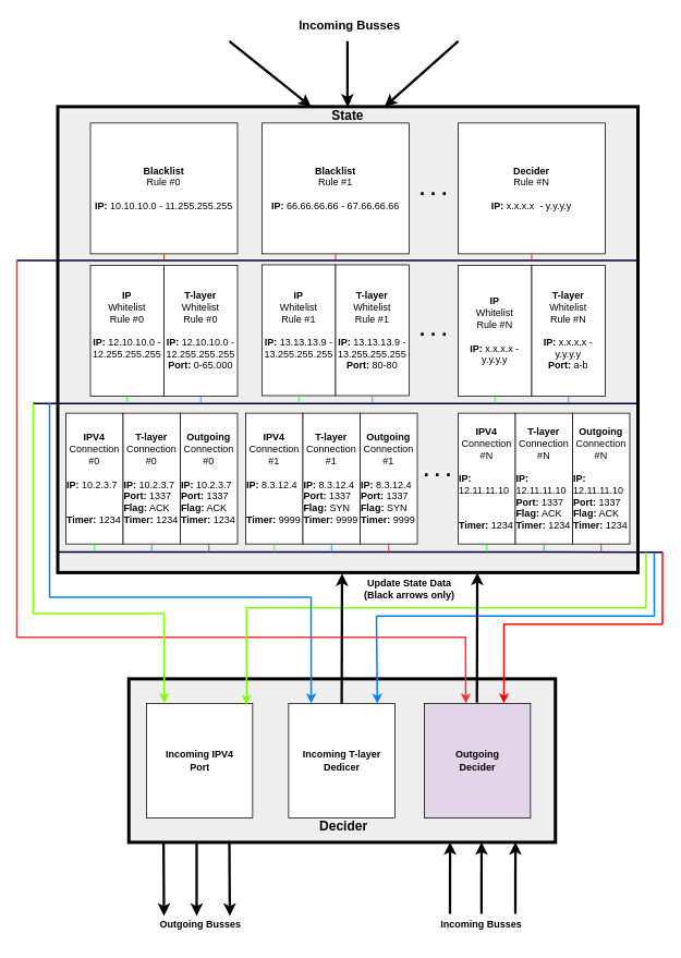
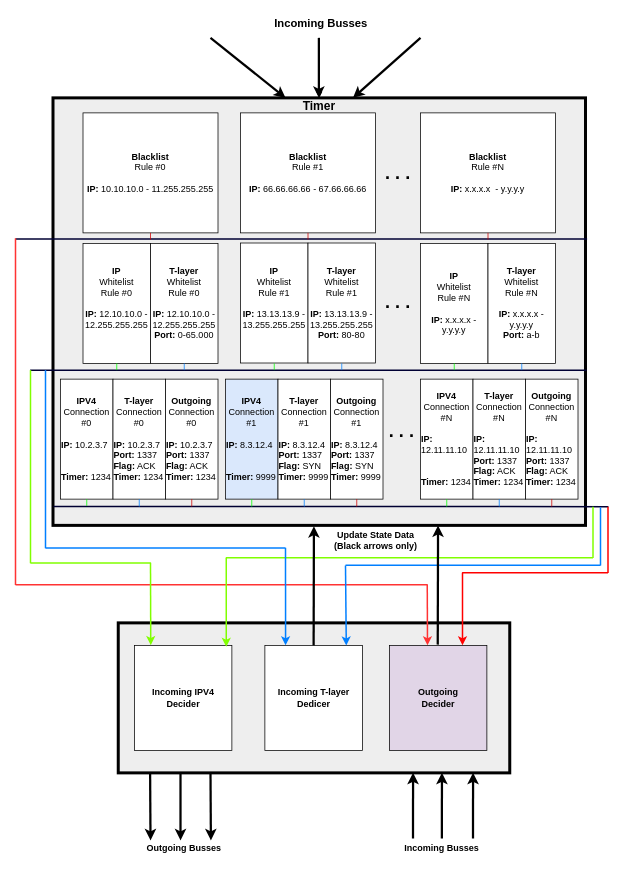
- <mxCell id="14" value="&lt;b&gt;&lt;font style=&quot;font-size: 16px&quot;&gt;State&lt;/font&gt;&lt;/b&gt;" style="text;html=1;strokeColor=none;fillColor=none;align=center;verticalAlign=middle;whiteSpace=wrap;rounded=0;" parent="1" vertex="1"><mxGeometry x="335" y="130" width="180" height="20" as="geometry" /></mxCell>
+ <mxCell id="14" value="&lt;b&gt;&lt;font style=&quot;font-size: 16px&quot;&gt;Timer&lt;/font&gt;&lt;/b&gt;" style="text;html=1;strokeColor=none;fillColor=none;align=center;verticalAlign=middle;whiteSpace=wrap;rounded=0;" parent="1" vertex="1"><mxGeometry x="335" y="130" width="180" height="20" as="geometry" /></mxCell>
- <mxCell id="18" value="&lt;b&gt;Decider&lt;br&gt;&lt;/b&gt;Rule #N&lt;br&gt;&lt;br&gt;&lt;b&gt;IP:&amp;nbsp;&lt;/b&gt;x.x.x.x&amp;nbsp; - y.y.y.y" style="rounded=0;whiteSpace=wrap;html=1;" parent="1" vertex="1"><mxGeometry x="560" y="150" width="180" height="160" as="geometry" /></mxCell>
+ <mxCell id="18" value="&lt;b&gt;Blacklist&lt;br&gt;&lt;/b&gt;Rule #N&lt;br&gt;&lt;br&gt;&lt;b&gt;IP:&amp;nbsp;&lt;/b&gt;x.x.x.x&amp;nbsp; - y.y.y.y" style="rounded=0;whiteSpace=wrap;html=1;" parent="1" vertex="1"><mxGeometry x="560" y="150" width="180" height="160" as="geometry" /></mxCell>
- <mxCell id="38" value="&lt;b&gt;IPV4&lt;/b&gt;&lt;br&gt;Connection #1&lt;br&gt;&lt;br&gt;&lt;div style=&quot;text-align: left&quot;&gt;&lt;b&gt;IP:&lt;/b&gt; 8.3.12.4&lt;/div&gt;&lt;div style=&quot;text-align: left&quot;&gt;&lt;b&gt;&lt;br&gt;&lt;/b&gt;&lt;/div&gt;&lt;div style=&quot;text-align: left&quot;&gt;&lt;b&gt;&lt;br&gt;&lt;/b&gt;&lt;/div&gt;&lt;div style=&quot;text-align: left&quot;&gt;&lt;b&gt;Timer:&lt;/b&gt;&lt;span&gt;&amp;nbsp;9999&lt;/span&gt;&lt;br&gt;&lt;/div&gt;" style="rounded=0;whiteSpace=wrap;html=1;" vertex="1" parent="1"><mxGeometry x="300" y="505" width="70" height="160" as="geometry" /></mxCell>
+ <mxCell id="38" value="&lt;b&gt;IPV4&lt;/b&gt;&lt;br&gt;Connection #1&lt;br&gt;&lt;br&gt;&lt;div style=&quot;text-align: left&quot;&gt;&lt;b&gt;IP:&lt;/b&gt; 8.3.12.4&lt;/div&gt;&lt;div style=&quot;text-align: left&quot;&gt;&lt;b&gt;&lt;br&gt;&lt;/b&gt;&lt;/div&gt;&lt;div style=&quot;text-align: left&quot;&gt;&lt;b&gt;&lt;br&gt;&lt;/b&gt;&lt;/div&gt;&lt;div style=&quot;text-align: left&quot;&gt;&lt;b&gt;Timer:&lt;/b&gt;&lt;span&gt;&amp;nbsp;9999&lt;/span&gt;&lt;br&gt;&lt;/div&gt;" style="rounded=0;whiteSpace=wrap;html=1;fillColor=#dae8fc;" vertex="1" parent="1"><mxGeometry x="300" y="505" width="70" height="160" as="geometry" /></mxCell>
- <mxCell id="44" value="&lt;b&gt;Incoming IPV4&lt;br&gt;Port&lt;br&gt;&lt;/b&gt;" style="rounded=0;whiteSpace=wrap;html=1;" vertex="1" parent="1"><mxGeometry x="178.5" y="860" width="130" height="140" as="geometry" /></mxCell>
+ <mxCell id="44" value="&lt;b&gt;Incoming IPV4&lt;br&gt;Decider&lt;br&gt;&lt;/b&gt;" style="rounded=0;whiteSpace=wrap;html=1;" vertex="1" parent="1"><mxGeometry x="178.5" y="860" width="130" height="140" as="geometry" /></mxCell>
- <mxCell id="47" value="&lt;b&gt;&lt;font style=&quot;font-size: 16px&quot;&gt;Decider&lt;/font&gt;&lt;/b&gt;" style="text;html=1;strokeColor=none;fillColor=none;align=center;verticalAlign=middle;whiteSpace=wrap;rounded=0;" vertex="1" parent="1"><mxGeometry x="329.5" y="1000.214" width="180" height="20" as="geometry" /></mxCell>
